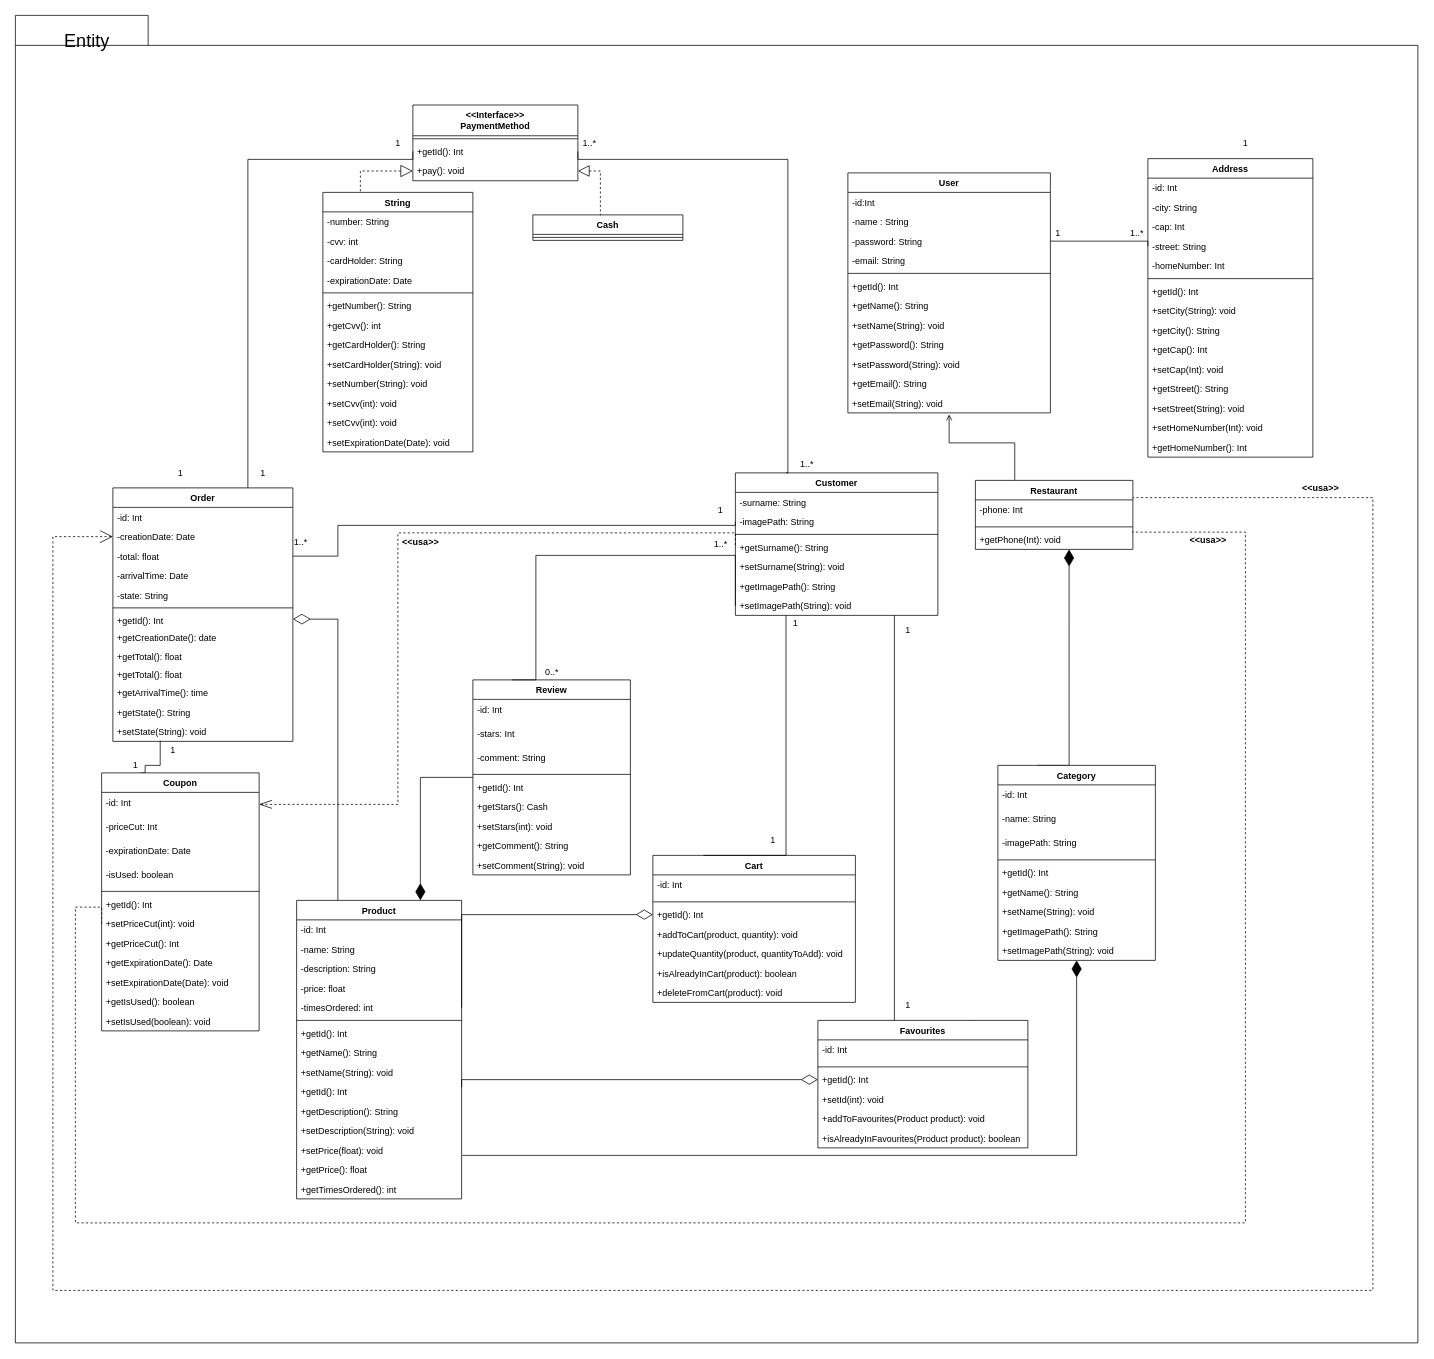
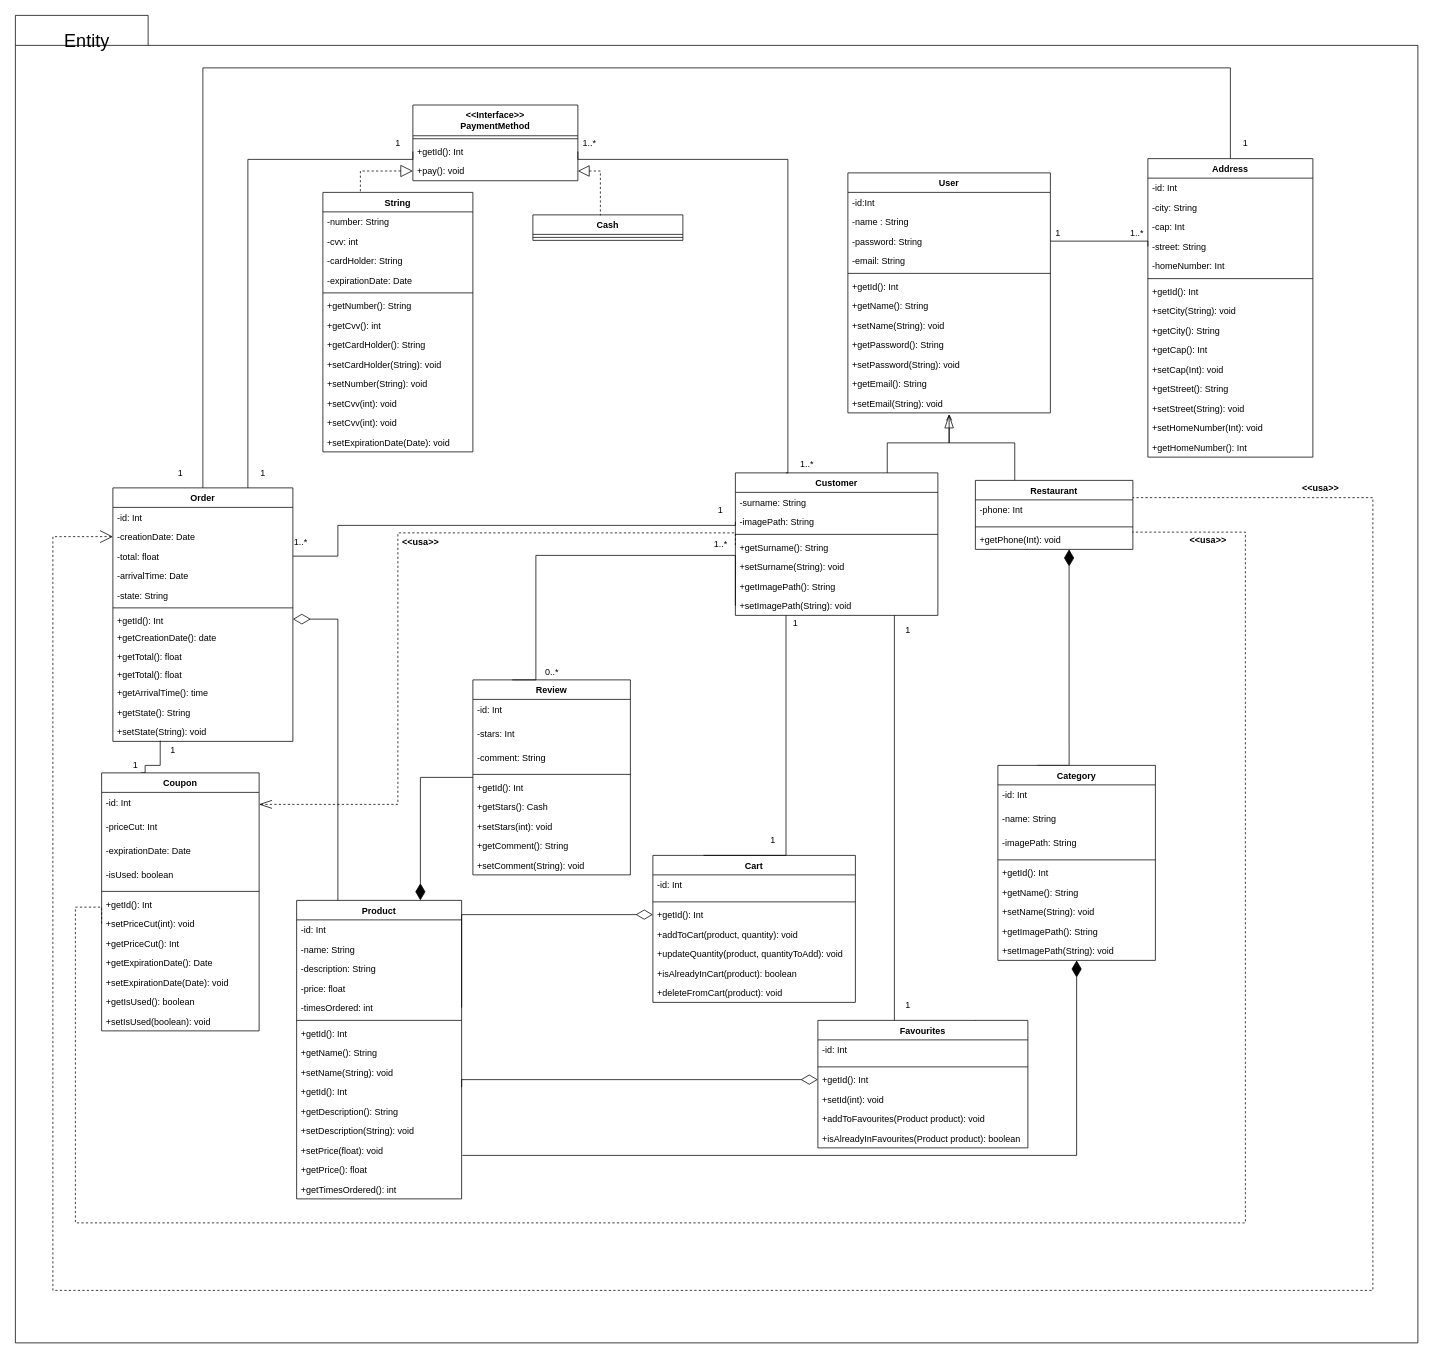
+ <mxCell id="4" style="edgeStyle=orthogonalEdgeStyle;rounded=0;orthogonalLoop=1;jettySize=auto;html=1;exitX=0.5;exitY=0;exitDx=0;exitDy=0;entryX=0.5;entryY=0;entryDx=0;entryDy=0;endArrow=none;endFill=0;" parent="1" source="5" target="58" edge="1"><mxGeometry relative="1" as="geometry"><Array as="points"><mxPoint x="270" y="90" /><mxPoint x="1640" y="90" /></Array></mxGeometry></mxCell>
+ <mxCell id="138" style="edgeStyle=orthogonalEdgeStyle;rounded=0;orthogonalLoop=1;jettySize=auto;html=1;entryX=0.75;entryY=0;entryDx=0;entryDy=0;startArrow=blockThin;startFill=0;endSize=17;endArrow=none;endFill=0;targetPerimeterSpacing=14;sourcePerimeterSpacing=2;startSize=16;strokeWidth=1;" parent="1" source="139" target="27" edge="1"><mxGeometry relative="1" as="geometry"><Array as="points"><mxPoint x="1265" y="590" /><mxPoint x="1183" y="590" /></Array></mxGeometry></mxCell>
